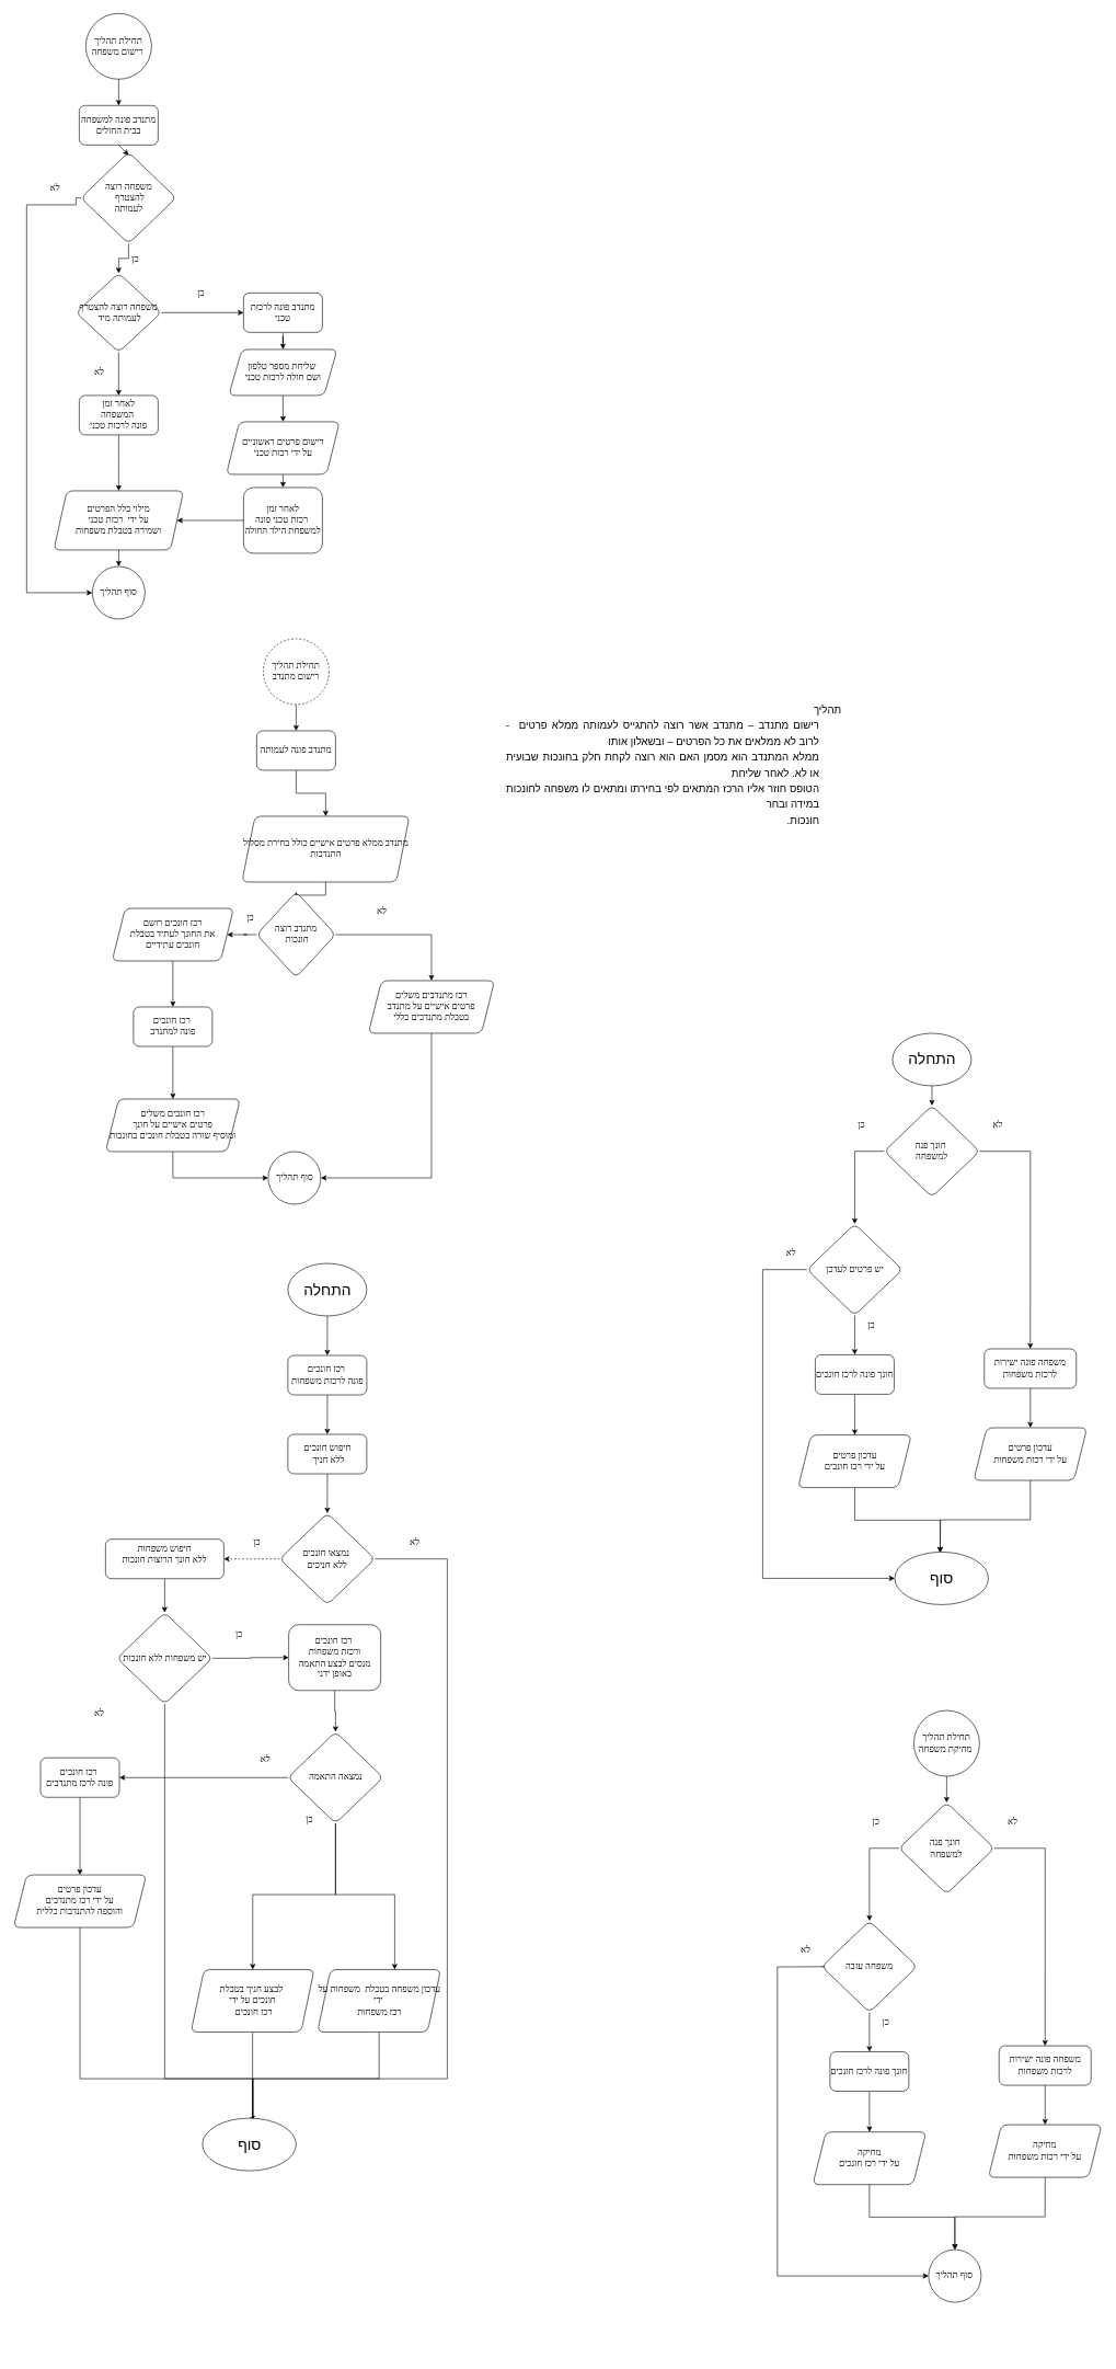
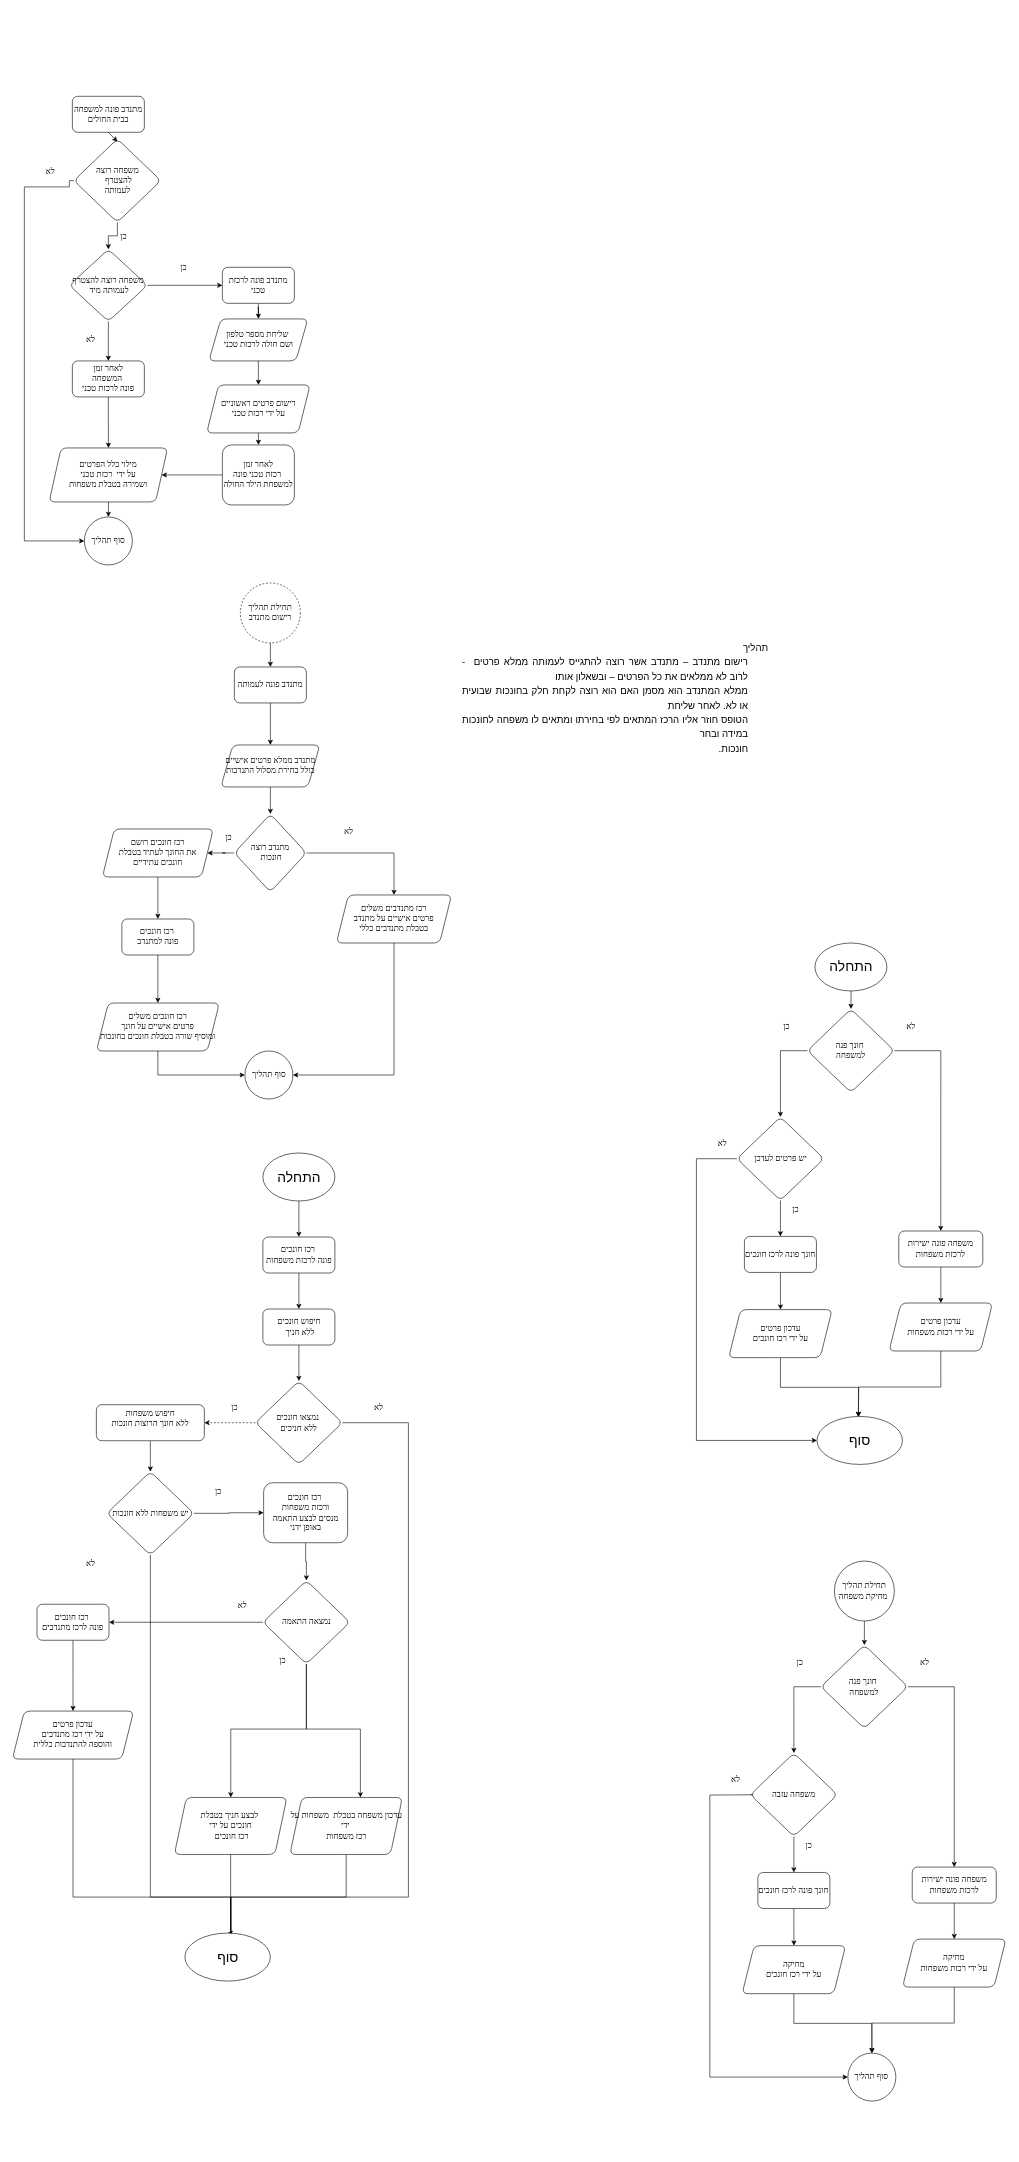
- <mxCell id="3" value="&lt;span style=&quot;font-size: 14px; text-align: right;&quot;&gt;תחילת תהליך&lt;/span&gt;&lt;br style=&quot;font-size: 14px; text-align: right;&quot;&gt;&lt;span style=&quot;font-size: 14px; text-align: right;&quot;&gt;רישום משפחה&amp;nbsp;&lt;/span&gt;" style="ellipse;whiteSpace=wrap;html=1;aspect=fixed;fontSize=14;fontFamily=Tahoma;" parent="1" vertex="1"><mxGeometry x="130" y="20" width="100" height="100" as="geometry" /></mxCell>
- <mxCell id="2" value="" style="edgeStyle=orthogonalEdgeStyle;rounded=0;orthogonalLoop=1;jettySize=auto;html=1;fontSize=14;fontFamily=Tahoma;" parent="1" source="3" target="4" edge="1"><mxGeometry relative="1" as="geometry" /></mxCell>
- <mxCell id="40" value="מתנדב ממלא פרטים אישיים כולל בחירת מסלול התנדבות" style="shape=parallelogram;perimeter=parallelogramPerimeter;whiteSpace=wrap;html=1;fixedSize=1;rounded=1;fontSize=14;fontFamily=Tahoma;" parent="1" vertex="1"><mxGeometry x="367.5" y="1241" width="255" height="100" as="geometry" /></mxCell>
+ <mxCell id="40" value="מתנדב ממלא פרטים אישיים כולל בחירת מסלול התנדבות" style="shape=parallelogram;perimeter=parallelogramPerimeter;whiteSpace=wrap;html=1;fixedSize=1;rounded=1;fontSize=14;fontFamily=Tahoma;" parent="1" vertex="1"><mxGeometry x="367.5" y="1241" width="165" height="70" as="geometry" /></mxCell>
